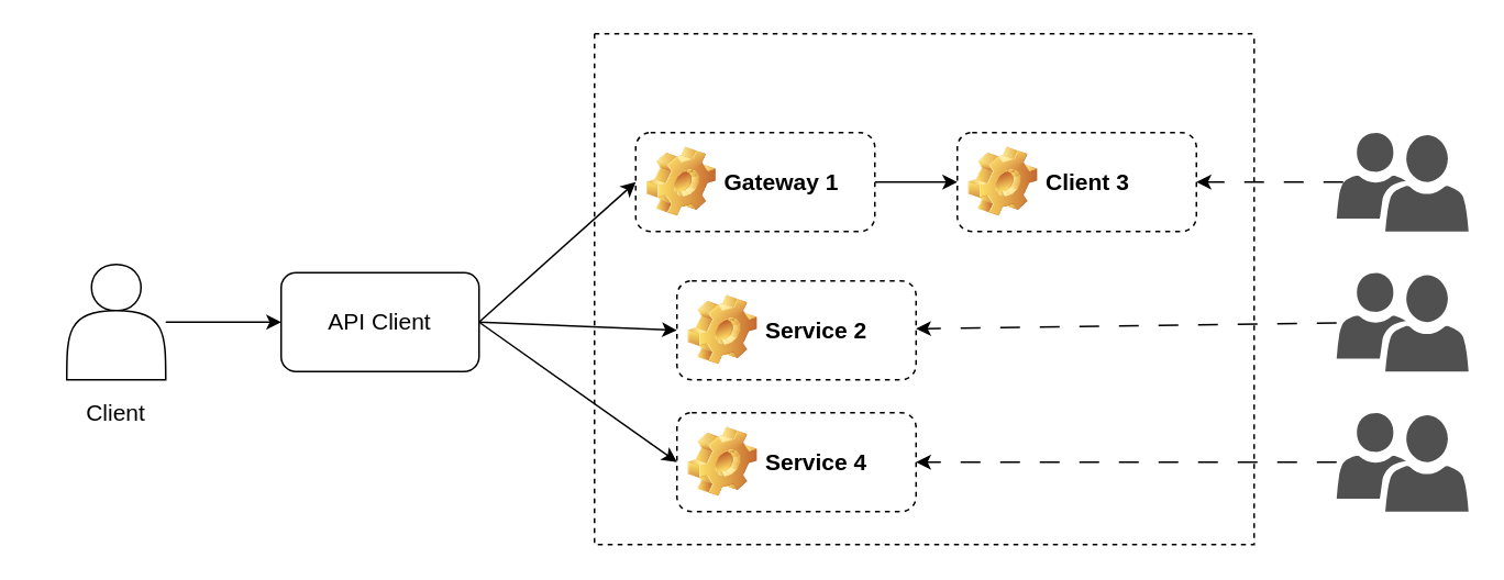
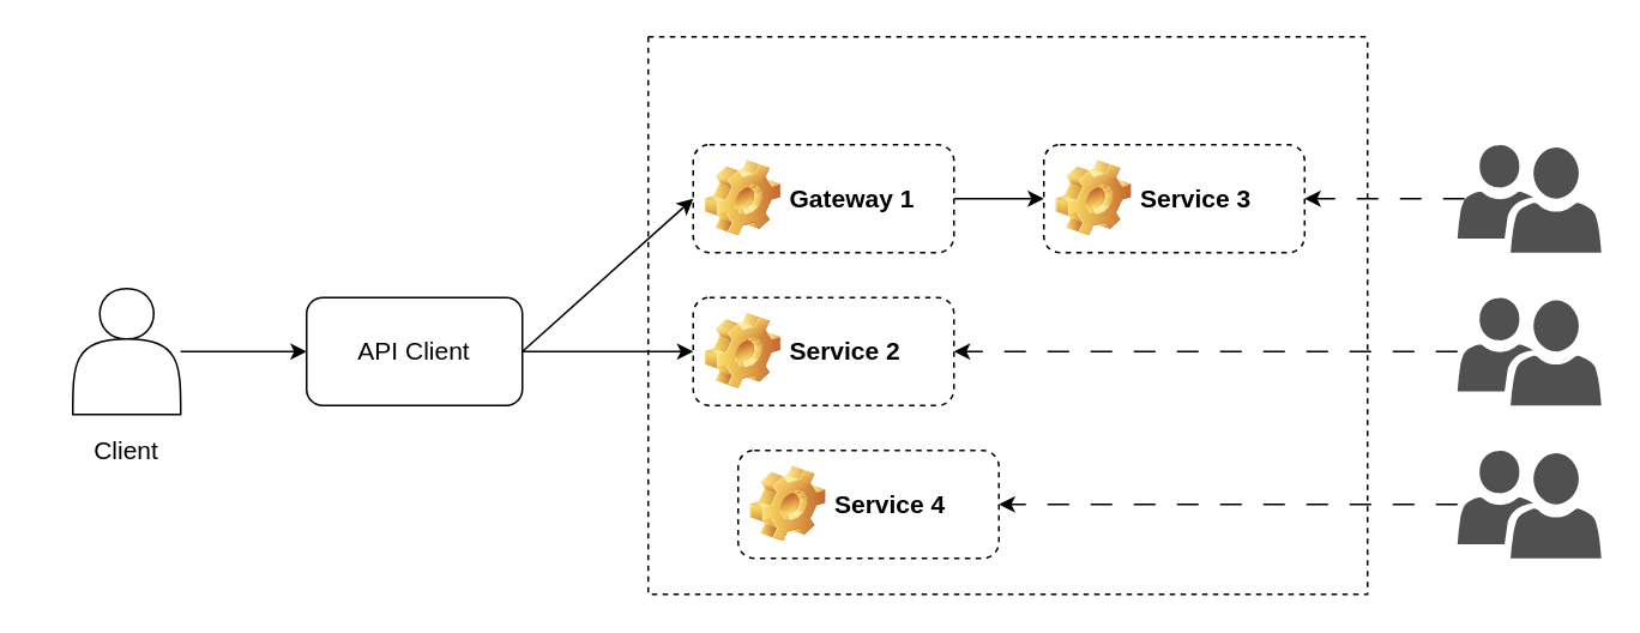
- <mxCell id="12" value="Client 3" style="label;whiteSpace=wrap;html=1;image=img/clipart/Gear_128x128.png;dashed=1;fontSize=14;" parent="9" vertex="1"><mxGeometry x="220" y="60" width="145" height="60" as="geometry" /></mxCell>
+ <mxCell id="12" value="Service 3" style="label;whiteSpace=wrap;html=1;image=img/clipart/Gear_128x128.png;dashed=1;fontSize=14;" parent="9" vertex="1"><mxGeometry x="220" y="60" width="145" height="60" as="geometry" /></mxCell>
- <mxCell id="14" value="Service 2" style="label;whiteSpace=wrap;html=1;image=img/clipart/Gear_128x128.png;dashed=1;fontSize=14;" parent="9" vertex="1"><mxGeometry x="50" y="150" width="145" height="60" as="geometry" /></mxCell>
+ <mxCell id="14" value="Service 2" style="label;whiteSpace=wrap;html=1;image=img/clipart/Gear_128x128.png;dashed=1;fontSize=14;" parent="9" vertex="1"><mxGeometry x="25" y="145" width="145" height="60" as="geometry" /></mxCell>
- <mxCell id="7" style="edgeStyle=none;html=1;exitX=1;exitY=0.5;exitDx=0;exitDy=0;entryX=0;entryY=0.5;entryDx=0;entryDy=0;fontSize=14;" parent="1" source="8" target="13" edge="1"><mxGeometry relative="1" as="geometry" /></mxCell>
